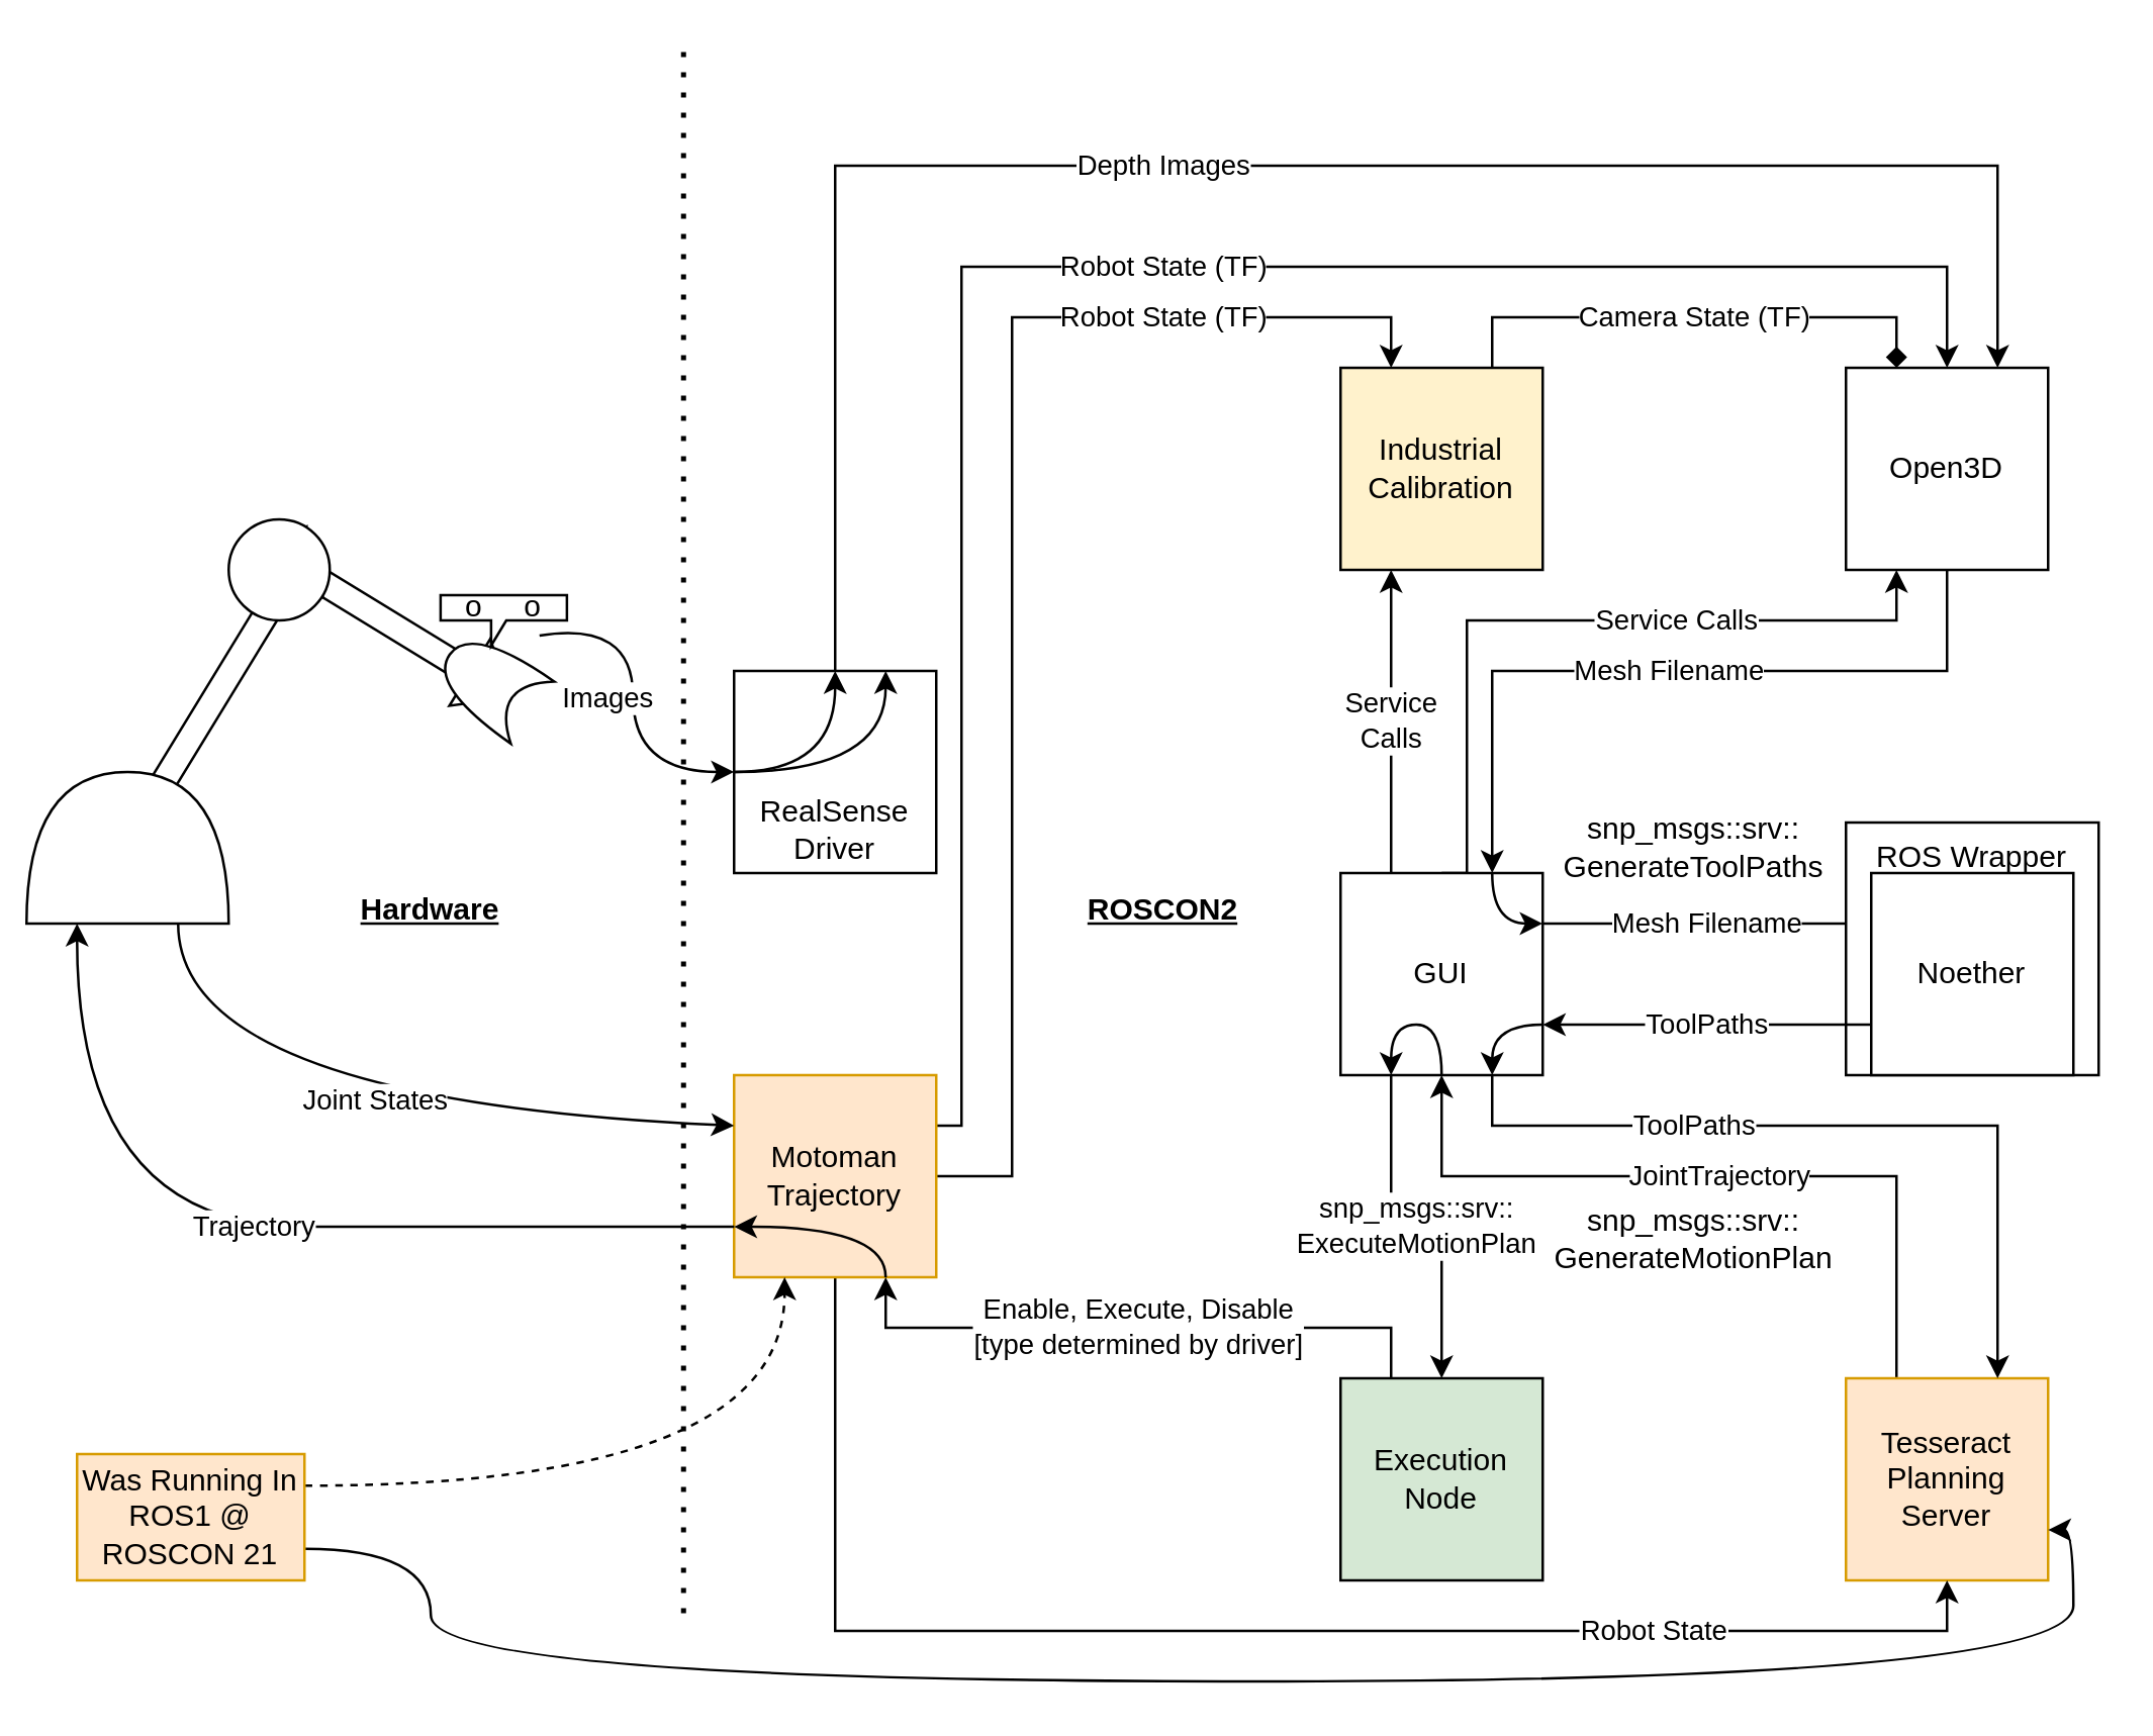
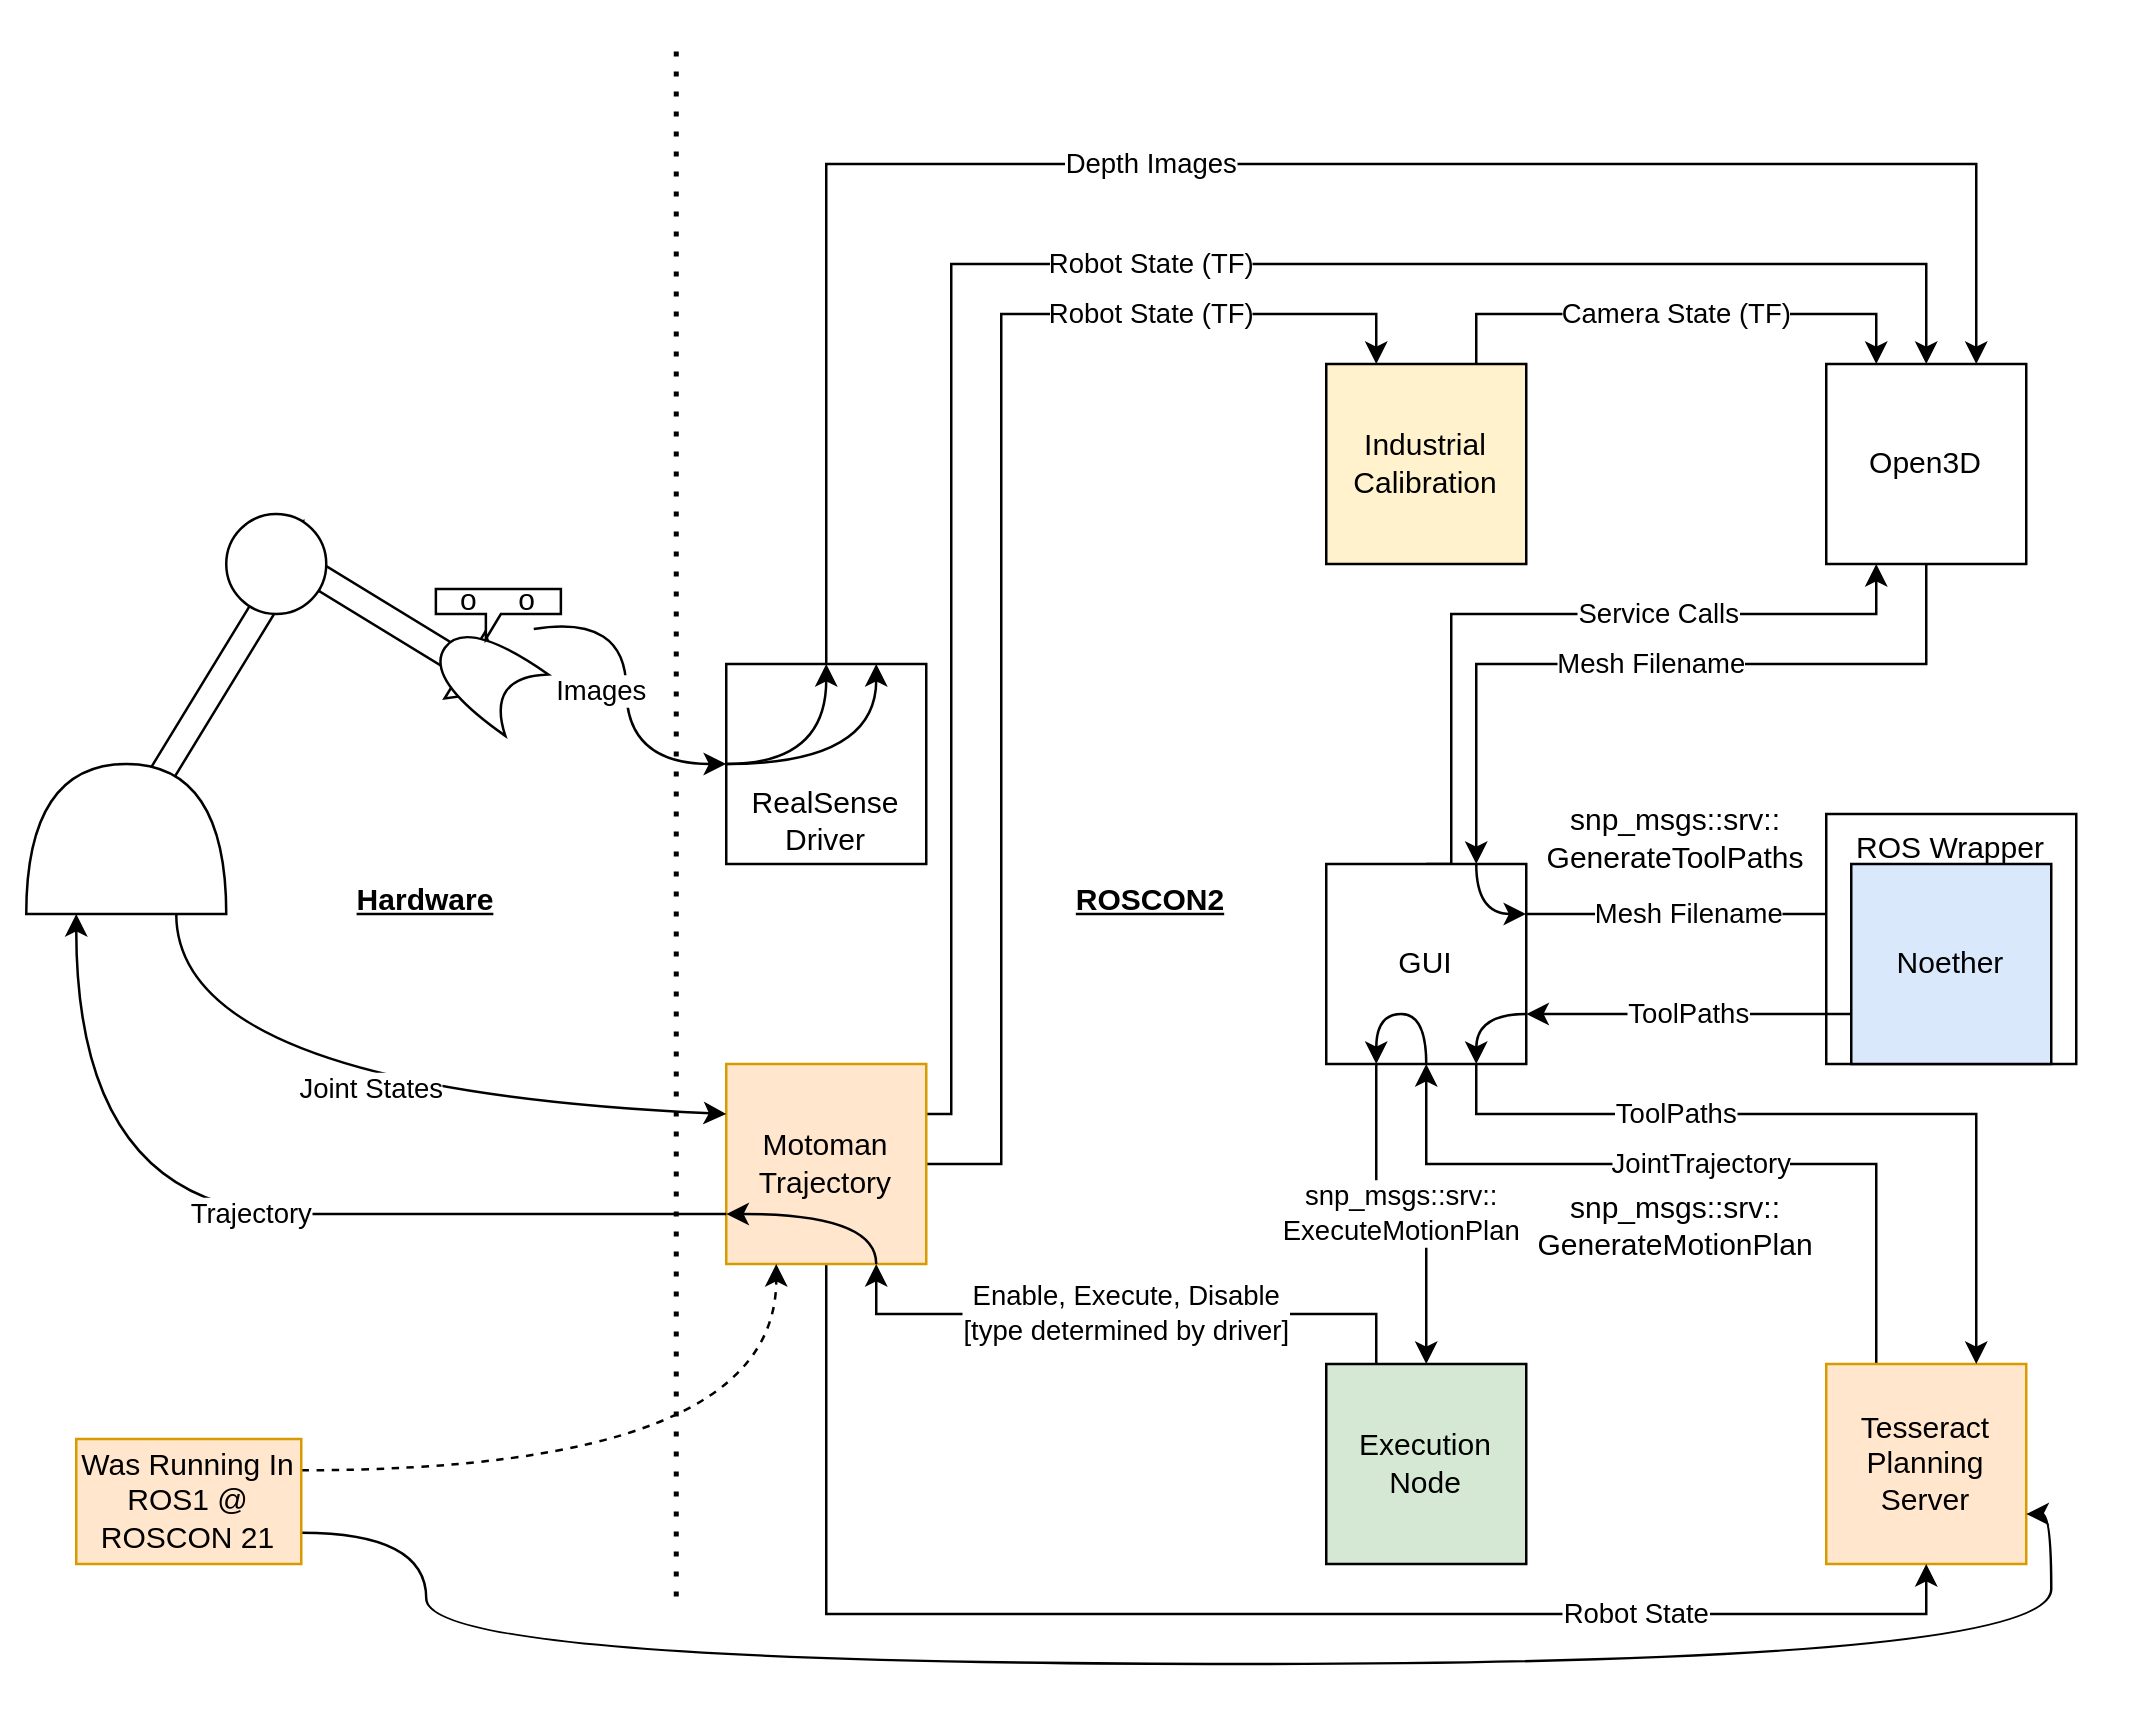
- <mxCell id="35" value="Camera State (TF)" style="edgeStyle=orthogonalEdgeStyle;rounded=0;orthogonalLoop=1;jettySize=auto;html=1;exitX=0.75;exitY=0;exitDx=0;exitDy=0;entryX=0.25;entryY=0;entryDx=0;entryDy=0;strokeWidth=1;endArrow=diamond;" parent="1" source="36" target="5" edge="1"><mxGeometry relative="1" as="geometry" /></mxCell>
+ <mxCell id="35" value="Camera State (TF)" style="edgeStyle=orthogonalEdgeStyle;rounded=0;orthogonalLoop=1;jettySize=auto;html=1;exitX=0.75;exitY=0;exitDx=0;exitDy=0;entryX=0.25;entryY=0;entryDx=0;entryDy=0;strokeWidth=1;" parent="1" source="36" target="5" edge="1"><mxGeometry relative="1" as="geometry" /></mxCell>
- <mxCell id="26" value="&lt;div&gt;Service&lt;/div&gt;&lt;div&gt;Calls&lt;/div&gt;" style="edgeStyle=orthogonalEdgeStyle;rounded=0;orthogonalLoop=1;jettySize=auto;html=1;exitX=0.25;exitY=0;exitDx=0;exitDy=0;entryX=0.25;entryY=1;entryDx=0;entryDy=0;strokeWidth=1;" parent="1" source="31" target="36" edge="1"><mxGeometry relative="1" as="geometry" /></mxCell>
- <mxCell id="34" value="Noether" style="whiteSpace=wrap;html=1;aspect=fixed;" parent="32" vertex="1"><mxGeometry x="10" y="20" width="80" height="80" as="geometry" /></mxCell>
+ <mxCell id="34" value="Noether" style="whiteSpace=wrap;html=1;aspect=fixed;fillColor=#dae8fc;" parent="32" vertex="1"><mxGeometry x="10" y="20" width="80" height="80" as="geometry" /></mxCell>
